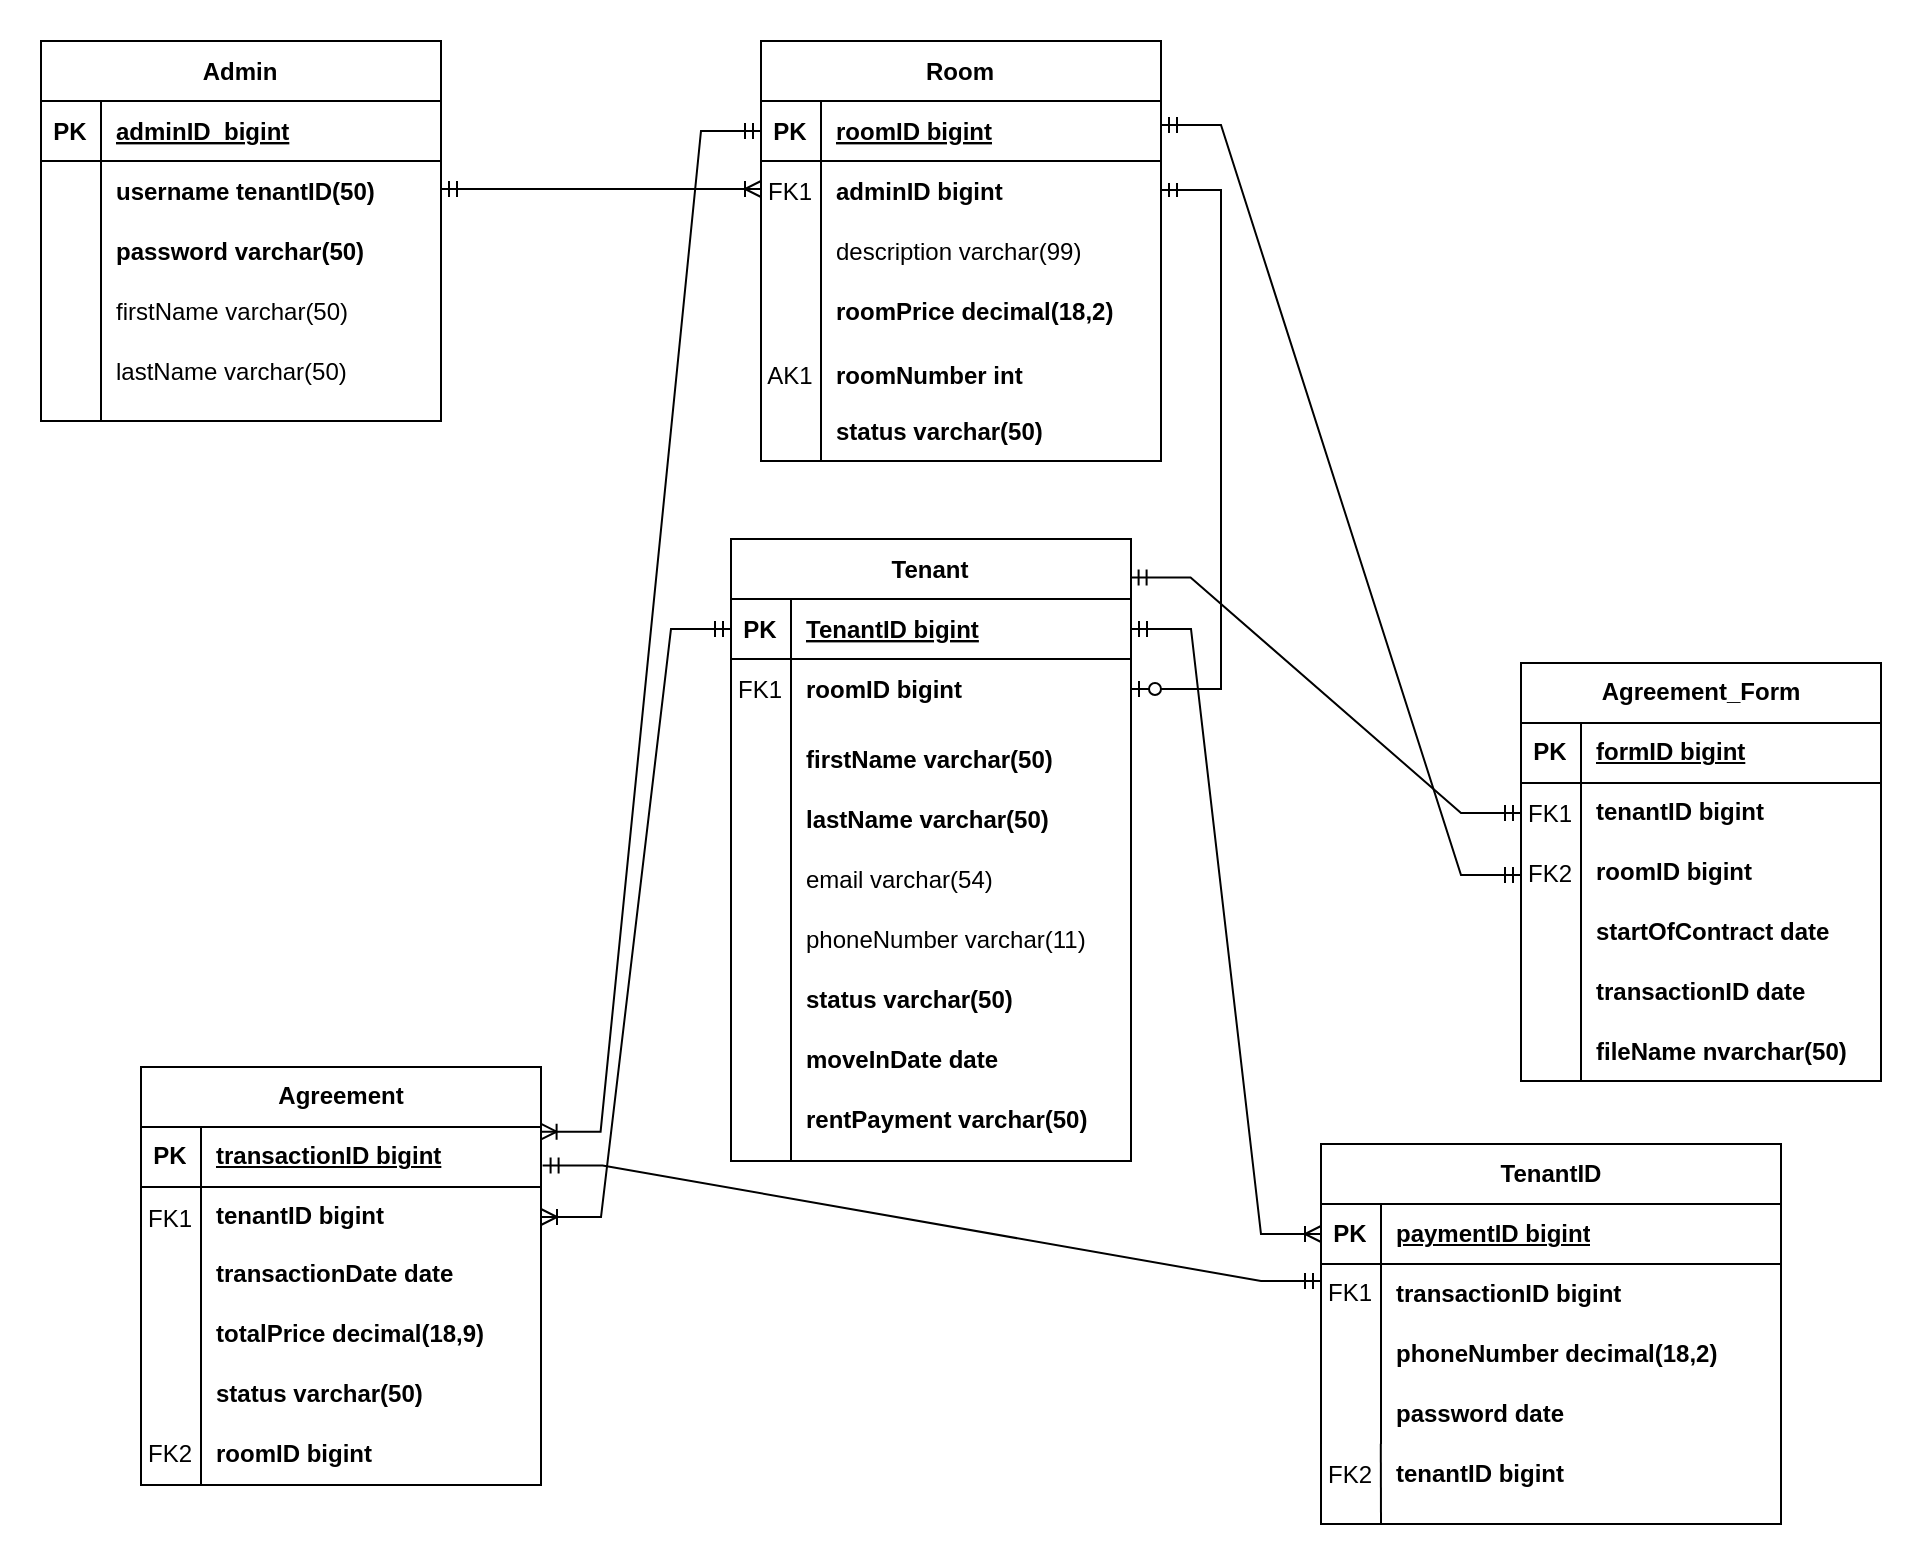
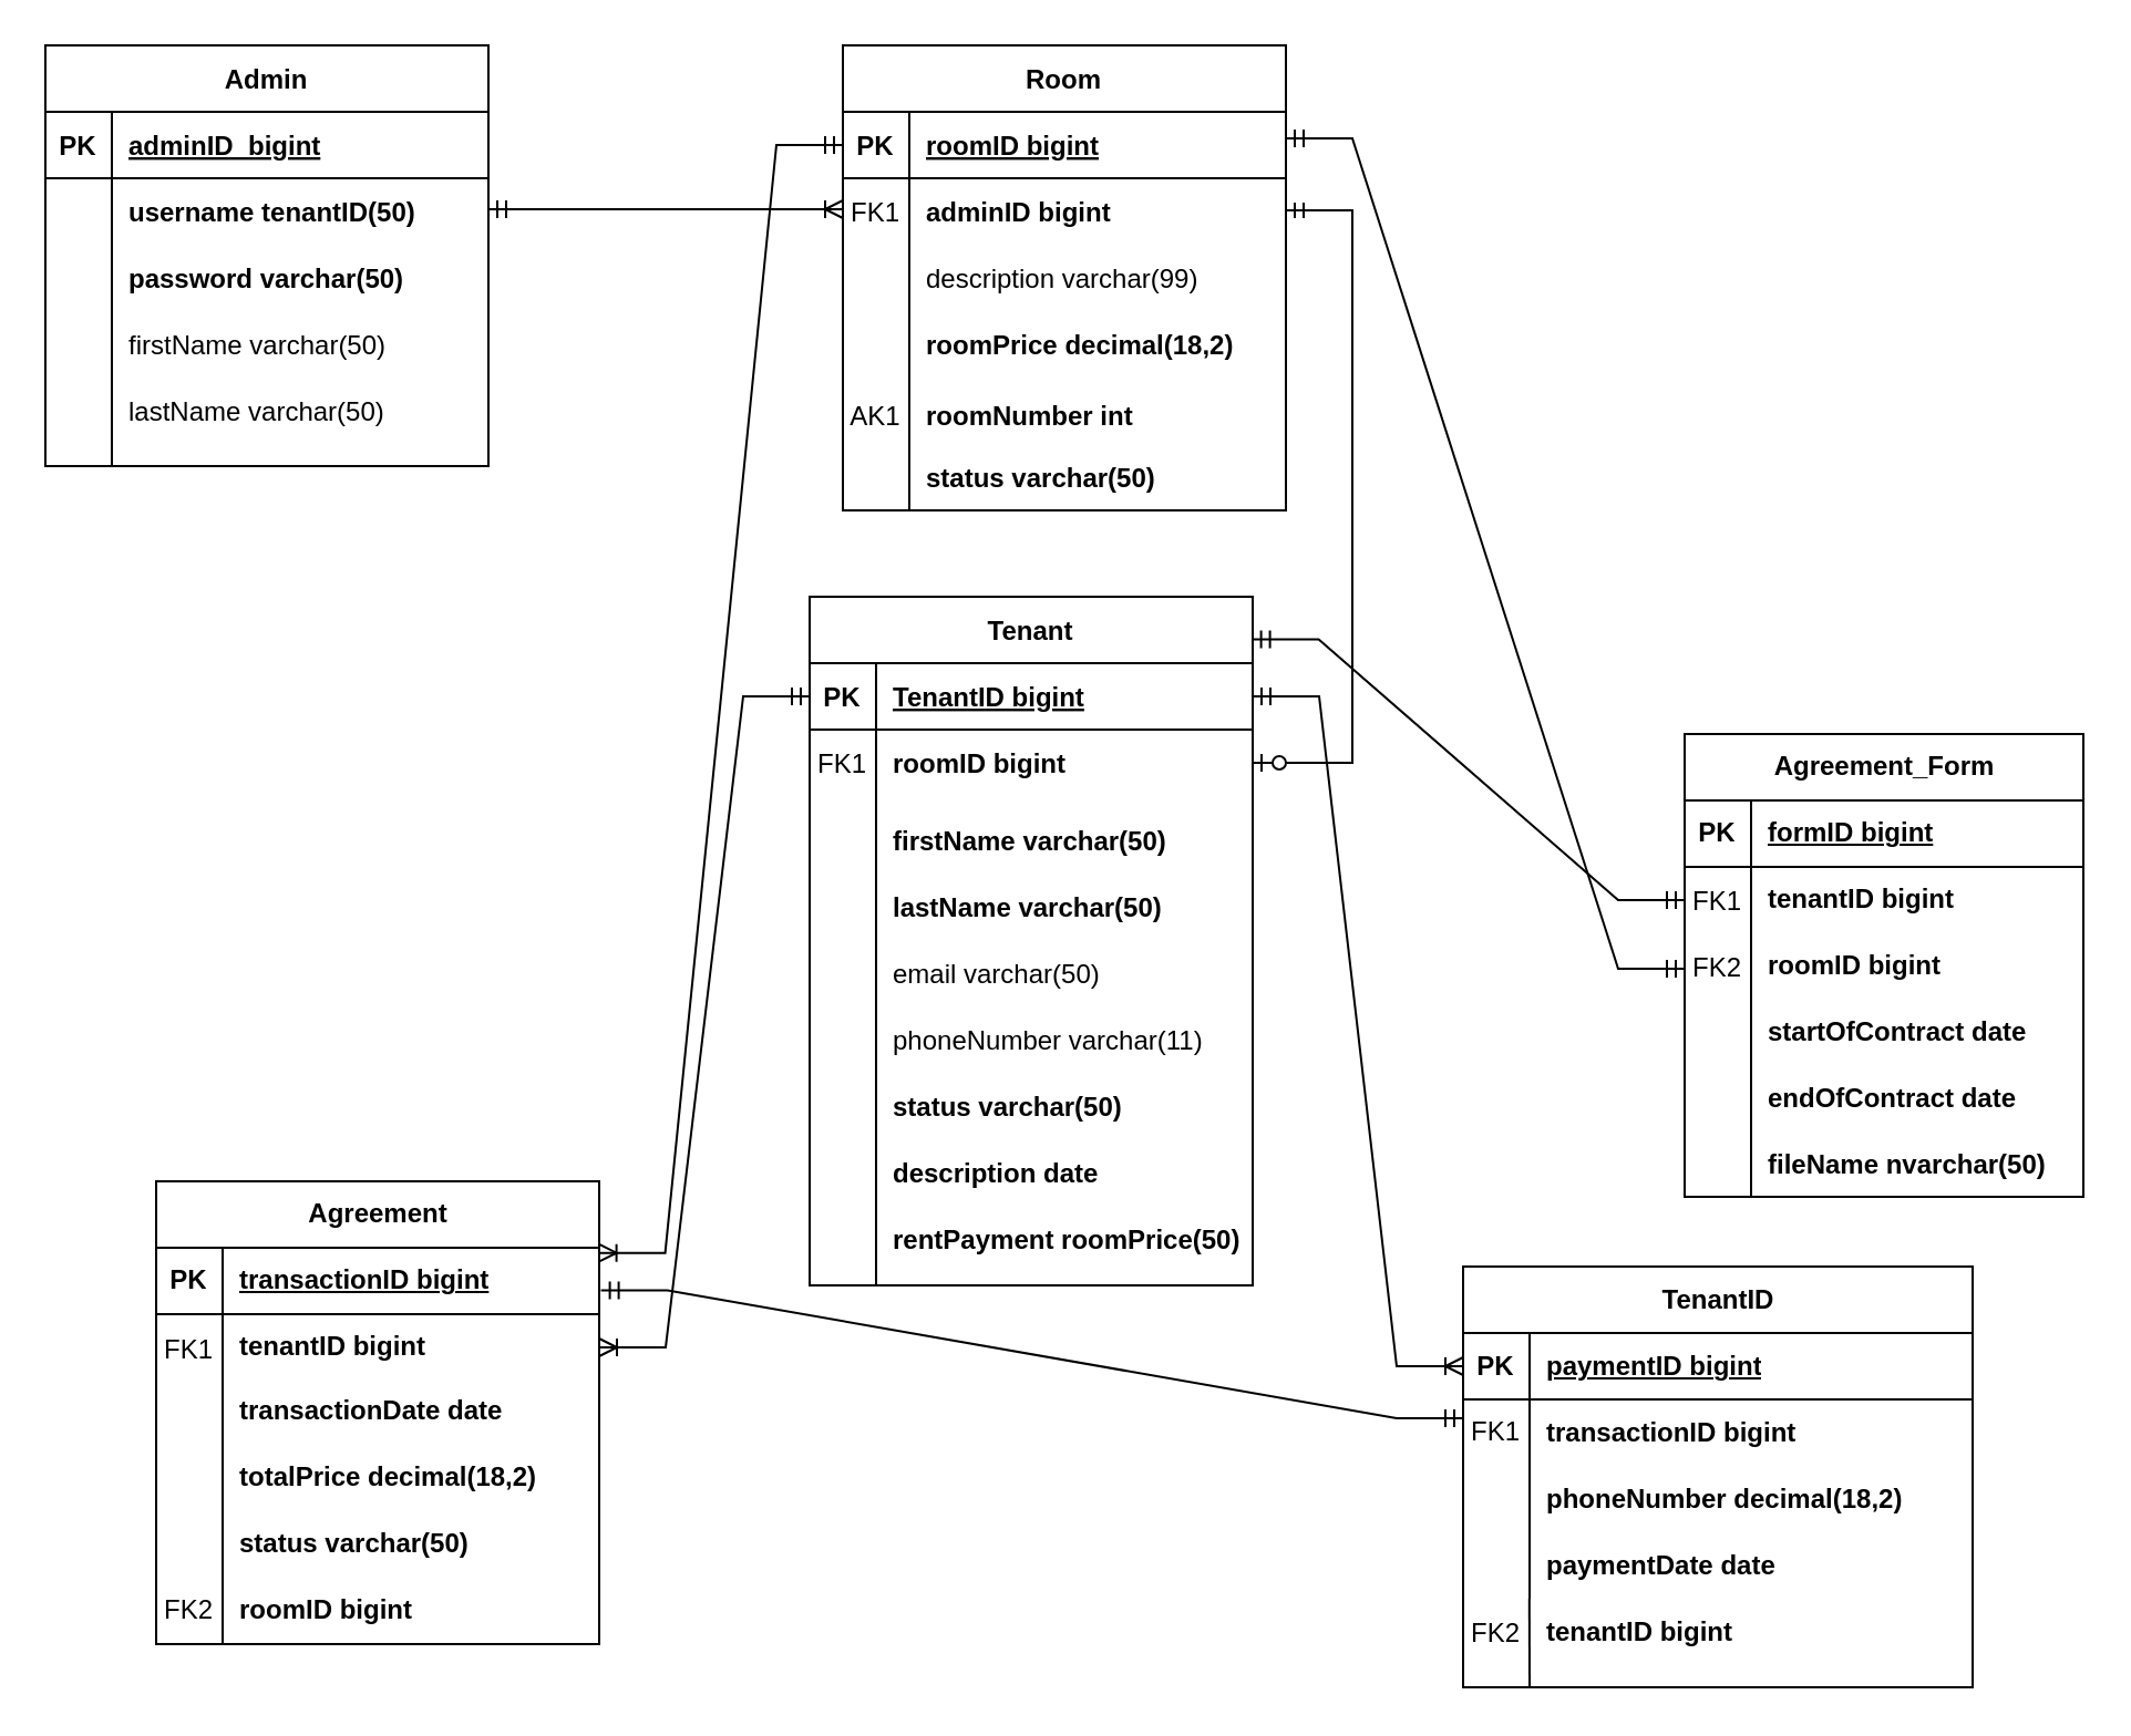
- <mxCell id="45" value="email varchar(54)" style="shape=partialRectangle;overflow=hidden;connectable=0;fillColor=none;top=0;left=0;bottom=0;right=0;align=left;spacingLeft=6;fontStyle=0" parent="1" vertex="1"><mxGeometry x="395" y="424" width="220" height="30" as="geometry"><mxRectangle width="220" height="30" as="alternateBounds" /></mxGeometry></mxCell>
+ <mxCell id="45" value="email varchar(50)" style="shape=partialRectangle;overflow=hidden;connectable=0;fillColor=none;top=0;left=0;bottom=0;right=0;align=left;spacingLeft=6;fontStyle=0" parent="1" vertex="1"><mxGeometry x="395" y="424" width="220" height="30" as="geometry"><mxRectangle width="220" height="30" as="alternateBounds" /></mxGeometry></mxCell>
- <mxCell id="96" value="&lt;b&gt;transactionID date&lt;/b&gt;" style="shape=partialRectangle;connectable=0;fillColor=none;top=0;left=0;bottom=0;right=0;align=left;spacingLeft=6;overflow=hidden;whiteSpace=wrap;html=1;" parent="94" vertex="1"><mxGeometry x="30" width="150" height="30" as="geometry"><mxRectangle width="150" height="30" as="alternateBounds" /></mxGeometry></mxCell>
+ <mxCell id="96" value="&lt;b&gt;endOfContract date&lt;/b&gt;" style="shape=partialRectangle;connectable=0;fillColor=none;top=0;left=0;bottom=0;right=0;align=left;spacingLeft=6;overflow=hidden;whiteSpace=wrap;html=1;" parent="94" vertex="1"><mxGeometry x="30" width="150" height="30" as="geometry"><mxRectangle width="150" height="30" as="alternateBounds" /></mxGeometry></mxCell>
- <mxCell id="116" value="moveInDate date" style="shape=partialRectangle;overflow=hidden;connectable=0;fillColor=none;top=0;left=0;bottom=0;right=0;align=left;spacingLeft=6;fontStyle=1" parent="1" vertex="1"><mxGeometry x="395" y="514" width="220" height="30" as="geometry"><mxRectangle width="220" height="30" as="alternateBounds" /></mxGeometry></mxCell>
+ <mxCell id="116" value="description date" style="shape=partialRectangle;overflow=hidden;connectable=0;fillColor=none;top=0;left=0;bottom=0;right=0;align=left;spacingLeft=6;fontStyle=1" parent="1" vertex="1"><mxGeometry x="395" y="514" width="220" height="30" as="geometry"><mxRectangle width="220" height="30" as="alternateBounds" /></mxGeometry></mxCell>
- <mxCell id="122" value="rentPayment varchar(50)" style="shape=partialRectangle;overflow=hidden;connectable=0;fillColor=none;top=0;left=0;bottom=0;right=0;align=left;spacingLeft=6;fontStyle=1" parent="1" vertex="1"><mxGeometry x="395" y="544" width="220" height="30" as="geometry"><mxRectangle width="220" height="30" as="alternateBounds" /></mxGeometry></mxCell>
+ <mxCell id="122" value="rentPayment roomPrice(50)" style="shape=partialRectangle;overflow=hidden;connectable=0;fillColor=none;top=0;left=0;bottom=0;right=0;align=left;spacingLeft=6;fontStyle=1" parent="1" vertex="1"><mxGeometry x="395" y="544" width="220" height="30" as="geometry"><mxRectangle width="220" height="30" as="alternateBounds" /></mxGeometry></mxCell>
- <mxCell id="63" value="&lt;b&gt;totalPrice decimal(18,9)&lt;/b&gt;" style="shape=partialRectangle;connectable=0;fillColor=none;top=0;left=0;bottom=0;right=0;align=left;spacingLeft=6;overflow=hidden;whiteSpace=wrap;html=1;" parent="1" vertex="1"><mxGeometry x="100" y="652" width="170" height="30" as="geometry"><mxRectangle width="170" height="30" as="alternateBounds" /></mxGeometry></mxCell>
+ <mxCell id="63" value="&lt;b&gt;totalPrice decimal(18,2)&lt;/b&gt;" style="shape=partialRectangle;connectable=0;fillColor=none;top=0;left=0;bottom=0;right=0;align=left;spacingLeft=6;overflow=hidden;whiteSpace=wrap;html=1;" parent="1" vertex="1"><mxGeometry x="100" y="652" width="170" height="30" as="geometry"><mxRectangle width="170" height="30" as="alternateBounds" /></mxGeometry></mxCell>
- <mxCell id="77" value="&lt;b&gt;password date&lt;/b&gt;" style="shape=partialRectangle;connectable=0;fillColor=none;top=0;left=0;bottom=0;right=0;align=left;spacingLeft=6;overflow=hidden;whiteSpace=wrap;html=1;" parent="75" vertex="1"><mxGeometry x="30" width="200" height="30" as="geometry"><mxRectangle width="200" height="30" as="alternateBounds" /></mxGeometry></mxCell>
+ <mxCell id="77" value="&lt;b&gt;paymentDate date&lt;/b&gt;" style="shape=partialRectangle;connectable=0;fillColor=none;top=0;left=0;bottom=0;right=0;align=left;spacingLeft=6;overflow=hidden;whiteSpace=wrap;html=1;" parent="75" vertex="1"><mxGeometry x="30" width="200" height="30" as="geometry"><mxRectangle width="200" height="30" as="alternateBounds" /></mxGeometry></mxCell>
